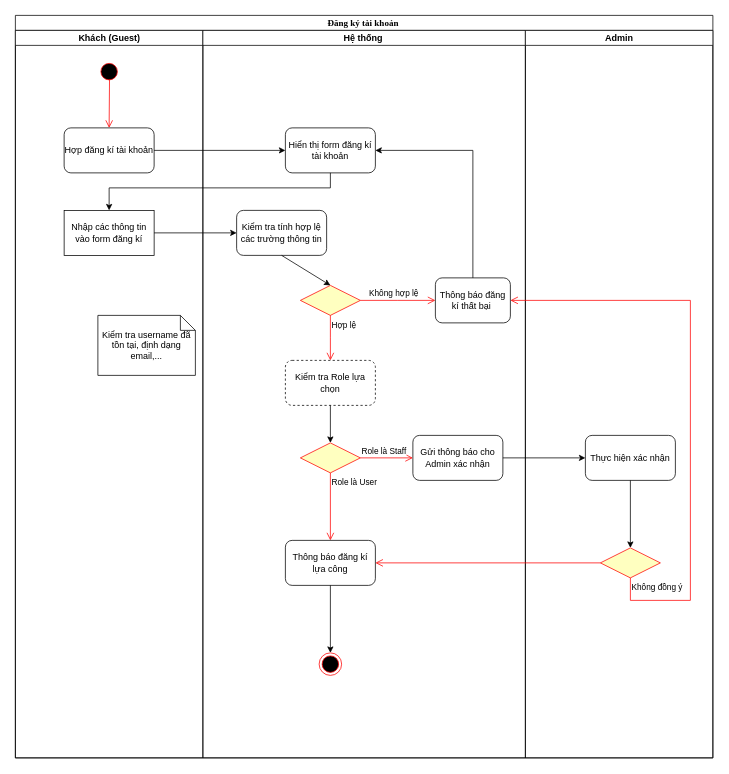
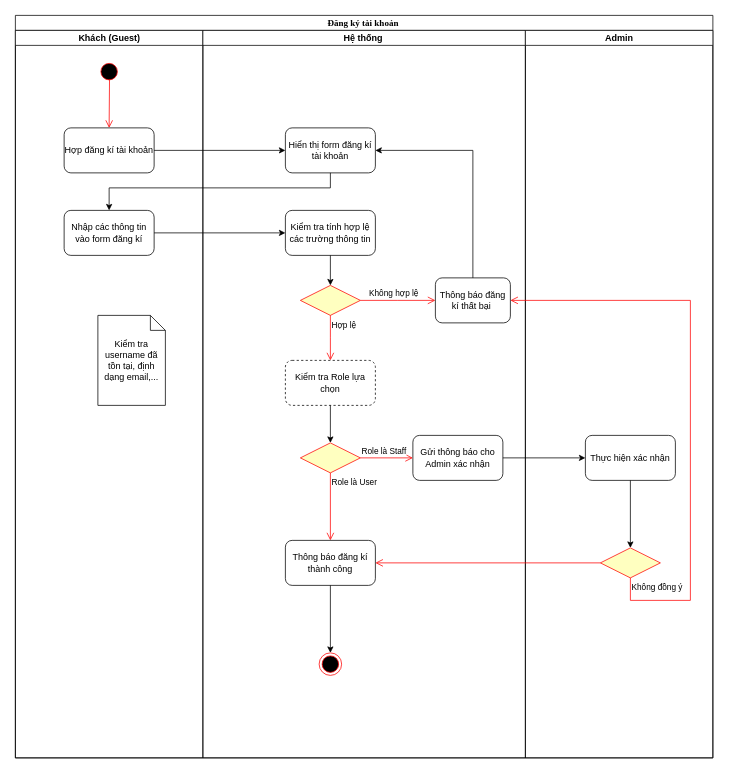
- <mxCell id="7" value="Nhập các thông tin vào form đăng kí" style="whiteSpace=wrap;html=1;rounded=0;" vertex="1" parent="3"><mxGeometry x="65" y="240" width="120" height="60" as="geometry" /></mxCell>
+ <mxCell id="7" value="Nhập các thông tin vào form đăng kí" style="rounded=1;whiteSpace=wrap;html=1;" vertex="1" parent="3"><mxGeometry x="65" y="240" width="120" height="60" as="geometry" /></mxCell>
- <mxCell id="11" value="Kiểm tra tính hợp lệ các trường thông tin" style="rounded=1;whiteSpace=wrap;html=1;" vertex="1" parent="9"><mxGeometry x="45" y="240" width="120" height="60" as="geometry" /></mxCell>
+ <mxCell id="11" value="Kiểm tra tính hợp lệ các trường thông tin" style="rounded=1;whiteSpace=wrap;html=1;" vertex="1" parent="9"><mxGeometry x="110" y="240" width="120" height="60" as="geometry" /></mxCell>
- <mxCell id="8" value="Kiểm tra username đã tồn tại, định dạng email,..." style="shape=note;size=20;whiteSpace=wrap;html=1;" vertex="1" parent="3"><mxGeometry x="110" y="380" width="130" height="80" as="geometry" /></mxCell>
+ <mxCell id="8" value="Kiểm tra username đã tồn tại, định dạng email,..." style="shape=note;size=20;whiteSpace=wrap;html=1;" vertex="1" parent="3"><mxGeometry x="110" y="380" width="90" height="120" as="geometry" /></mxCell>
- <mxCell id="23" value="Thông báo đăng kí lựa công" style="rounded=1;whiteSpace=wrap;html=1;" vertex="1" parent="9"><mxGeometry x="110" y="680" width="120" height="60" as="geometry" /></mxCell>
+ <mxCell id="23" value="Thông báo đăng kí thành công" style="rounded=1;whiteSpace=wrap;html=1;" vertex="1" parent="9"><mxGeometry x="110" y="680" width="120" height="60" as="geometry" /></mxCell>
